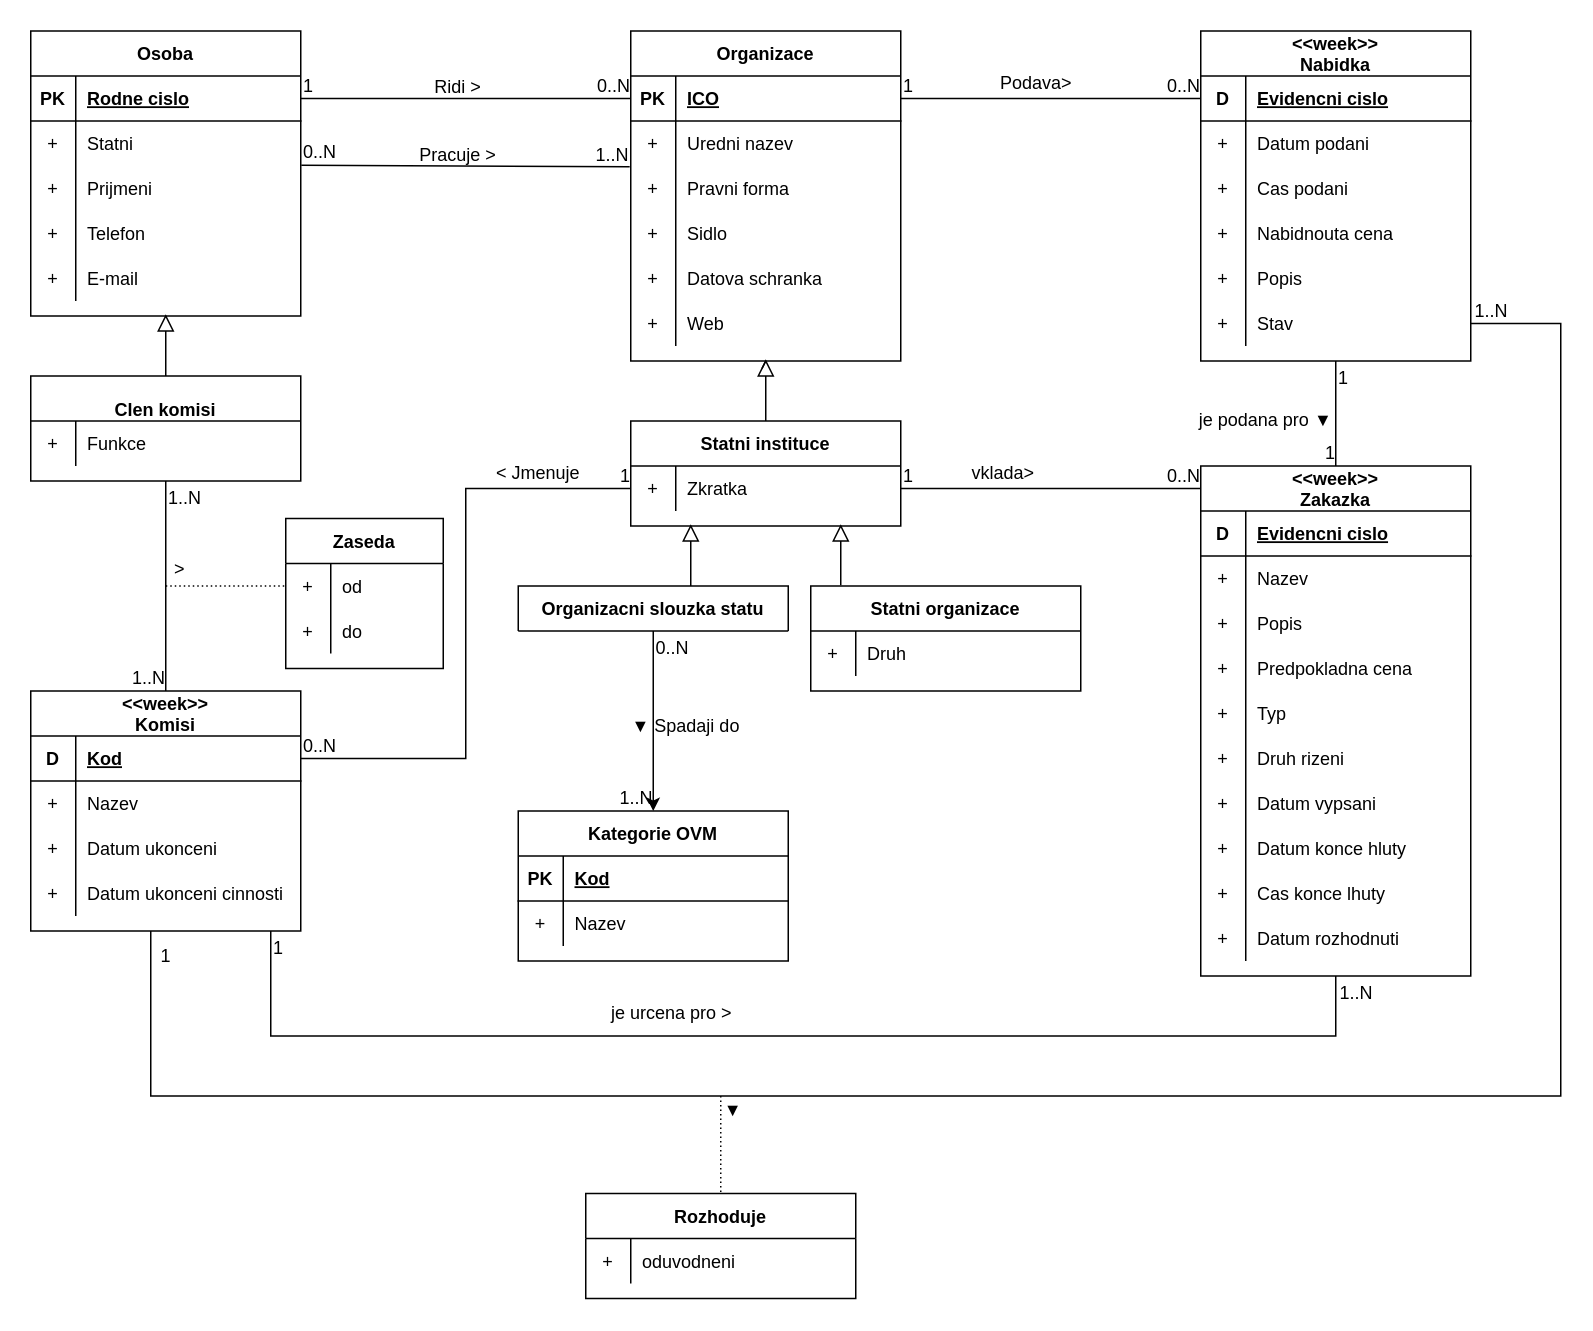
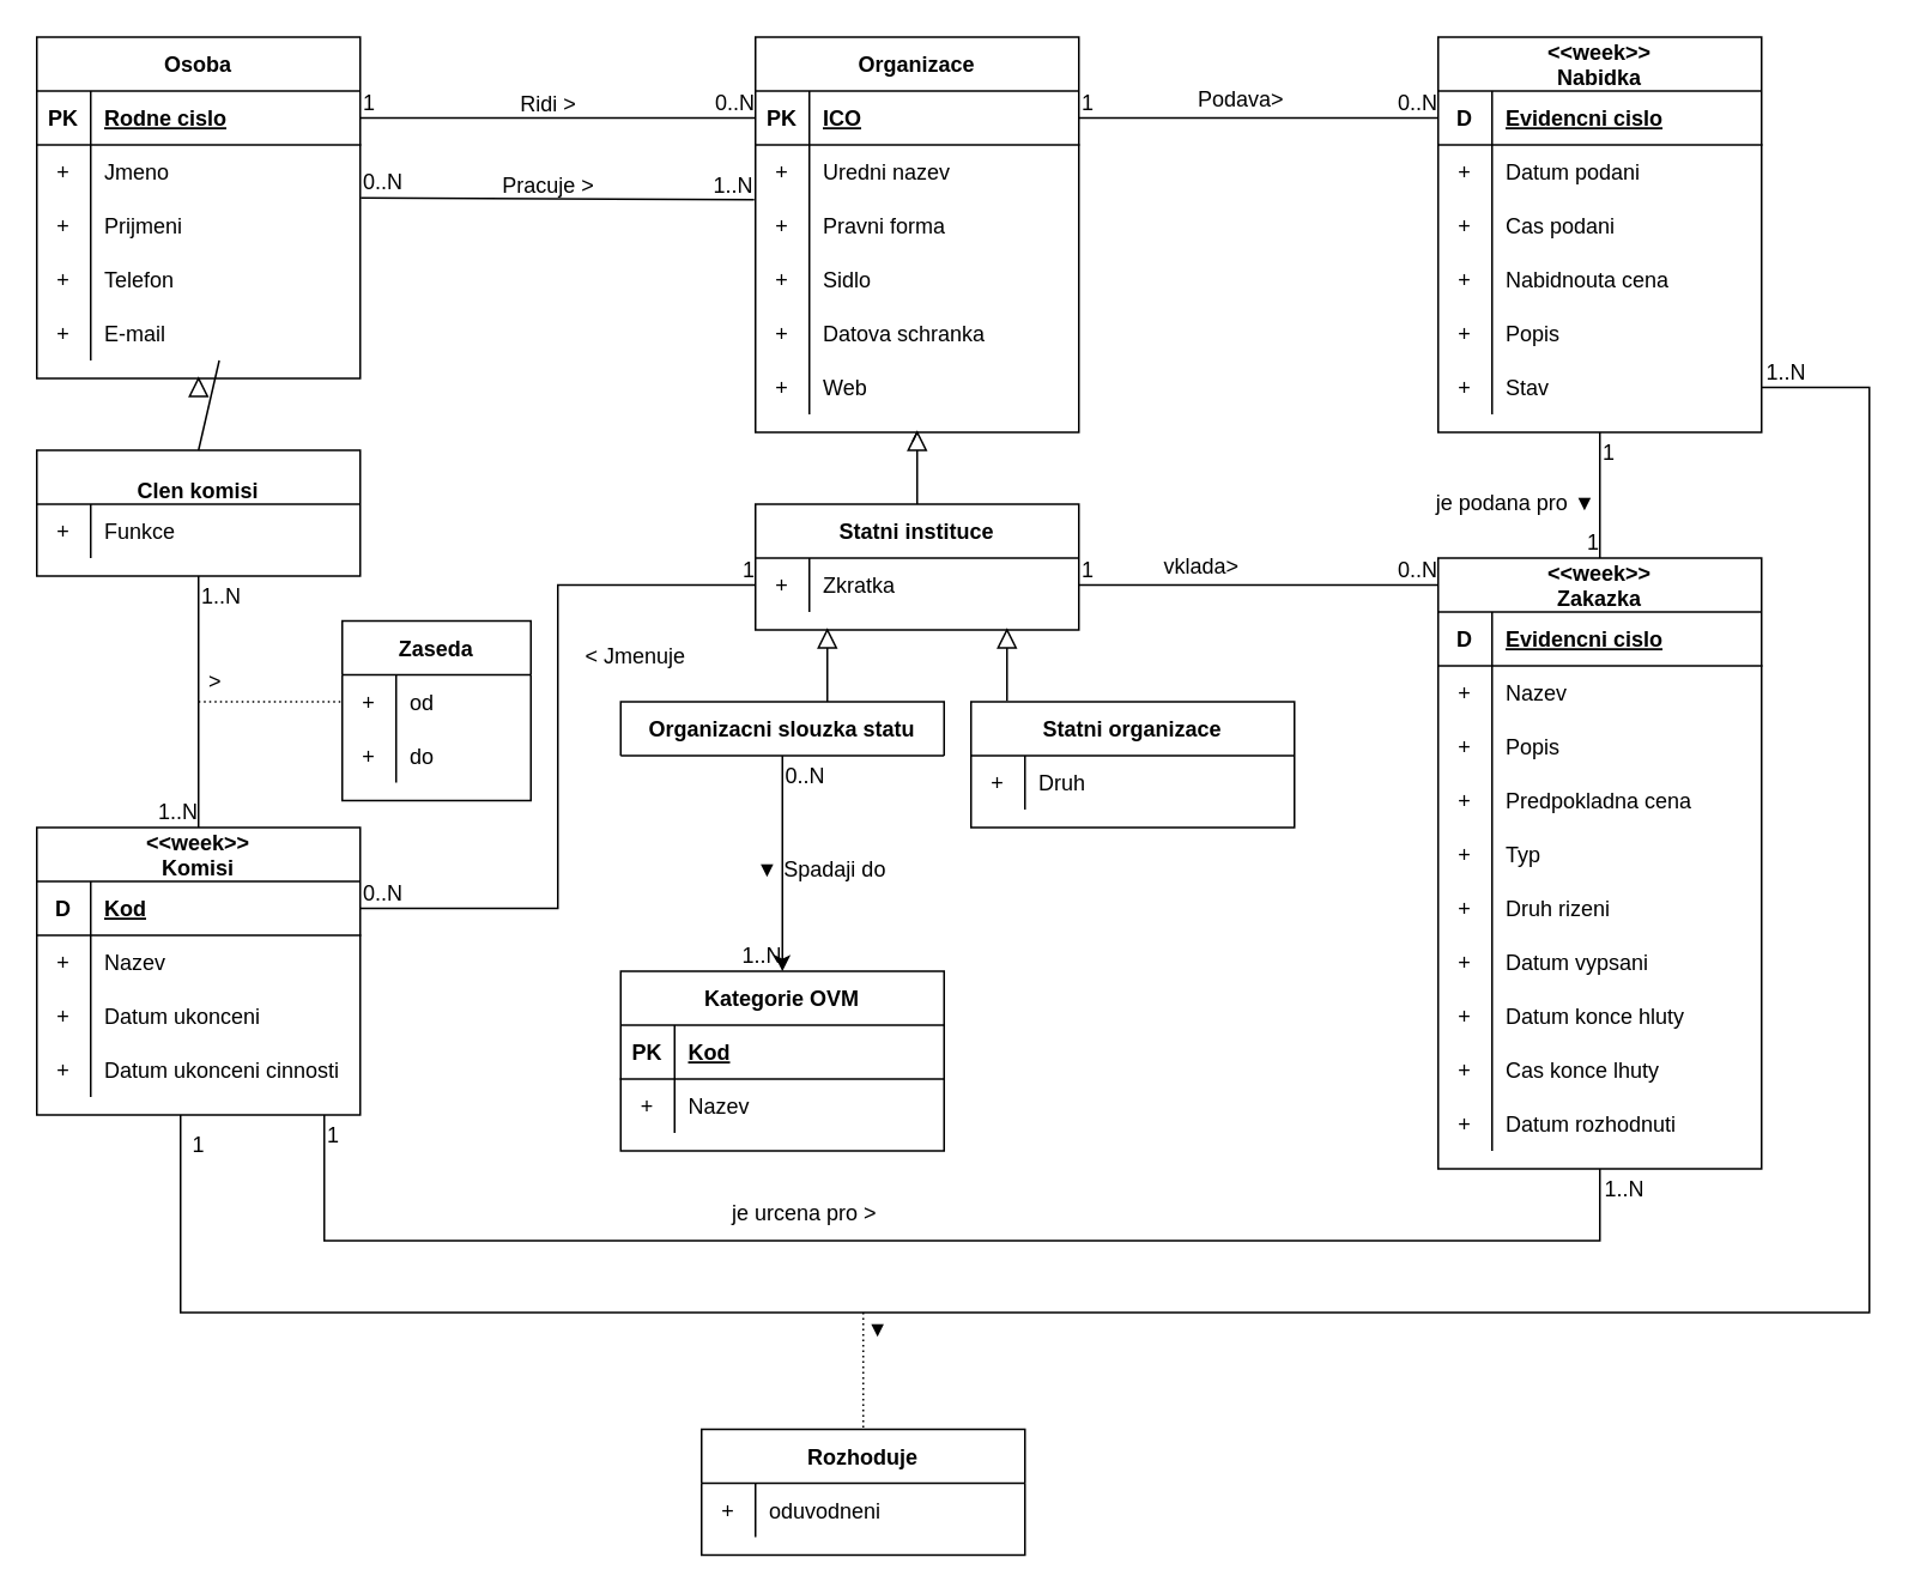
- <mxCell id="8" value="Statni" style="shape=partialRectangle;connectable=0;fillColor=none;top=0;left=0;bottom=0;right=0;align=left;spacingLeft=6;overflow=hidden;" parent="6" vertex="1"><mxGeometry x="30" width="150" height="30" as="geometry"><mxRectangle width="150" height="30" as="alternateBounds" /></mxGeometry></mxCell>
+ <mxCell id="8" value="Jmeno" style="shape=partialRectangle;connectable=0;fillColor=none;top=0;left=0;bottom=0;right=0;align=left;spacingLeft=6;overflow=hidden;" parent="6" vertex="1"><mxGeometry x="30" width="150" height="30" as="geometry"><mxRectangle width="150" height="30" as="alternateBounds" /></mxGeometry></mxCell>
- <mxCell id="65" value="" style="endArrow=none;html=1;rounded=0;entryX=0.5;entryY=1;entryDx=0;entryDy=0;exitX=0.5;exitY=0;exitDx=0;exitDy=0;" parent="1" source="50" target="2" edge="1"><mxGeometry width="50" height="50" relative="1" as="geometry"><mxPoint x="150" y="195" as="sourcePoint" /><mxPoint x="200" y="145" as="targetPoint" /></mxGeometry></mxCell>
+ <mxCell id="65" value="" style="endArrow=none;html=1;rounded=0;exitX=0.5;exitY=0;exitDx=0;exitDy=0;" parent="1" source="50" target="17" edge="1"><mxGeometry width="50" height="50" relative="1" as="geometry"><mxPoint x="150" y="195" as="sourcePoint" /><mxPoint x="200" y="145" as="targetPoint" /></mxGeometry></mxCell>
- <mxCell id="141" value="&amp;lt; Jmenuje" style="text;html=1;align=center;verticalAlign=middle;resizable=0;points=[];autosize=1;strokeColor=none;fillColor=none;" parent="1" vertex="1"><mxGeometry x="320" y="300" width="75" height="30" as="geometry" /></mxCell>
+ <mxCell id="141" value="&amp;lt; Jmenuje" style="text;html=1;align=center;verticalAlign=middle;resizable=0;points=[];autosize=1;strokeColor=none;fillColor=none;" parent="1" vertex="1"><mxGeometry x="315" y="350" width="75" height="30" as="geometry" /></mxCell>
